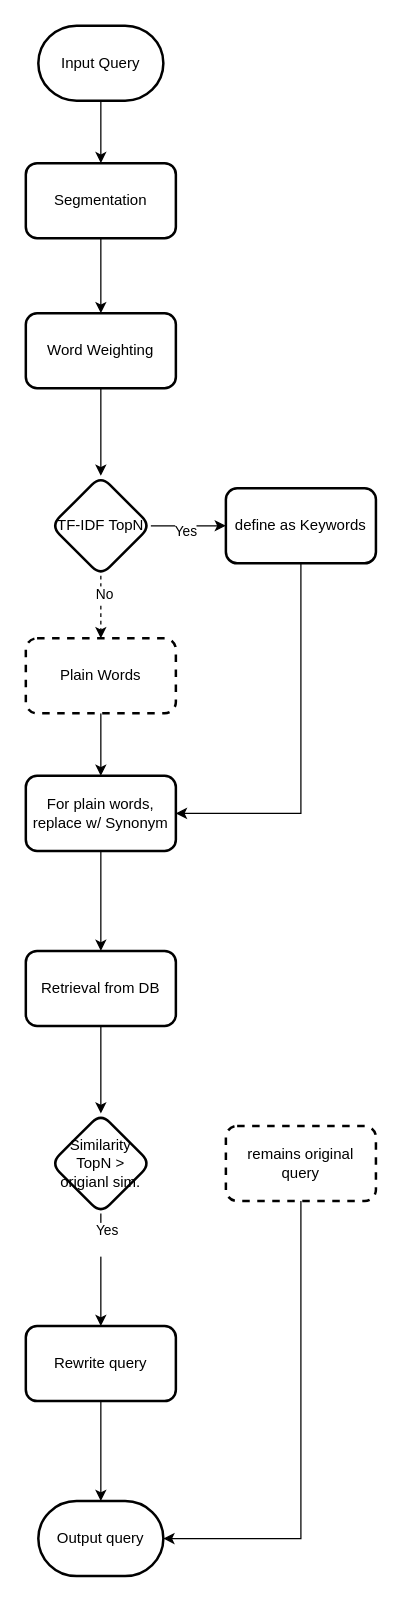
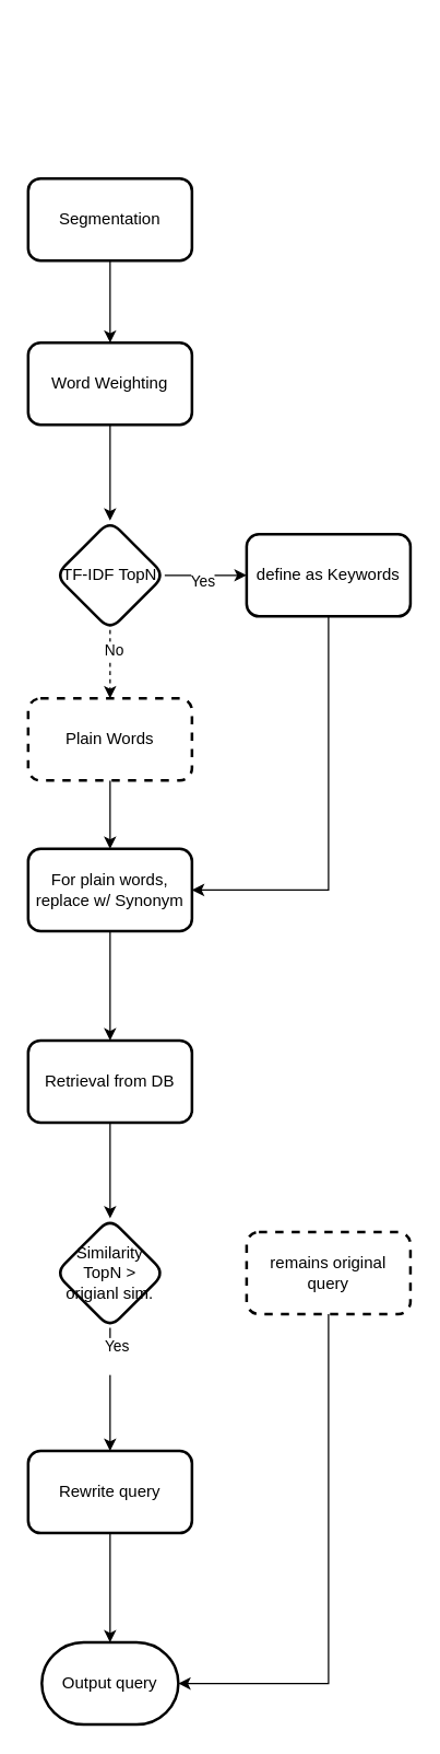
- <mxCell id="3" value="Input Query" style="strokeWidth=2;html=1;shape=mxgraph.flowchart.terminator;whiteSpace=wrap;" vertex="1" parent="1"><mxGeometry x="30" y="20" width="100" height="60" as="geometry" /></mxCell>
- <mxCell id="2" value="" style="edgeStyle=orthogonalEdgeStyle;rounded=0;orthogonalLoop=1;jettySize=auto;html=1;" edge="1" parent="1" source="3" target="5"><mxGeometry relative="1" as="geometry" /></mxCell>
